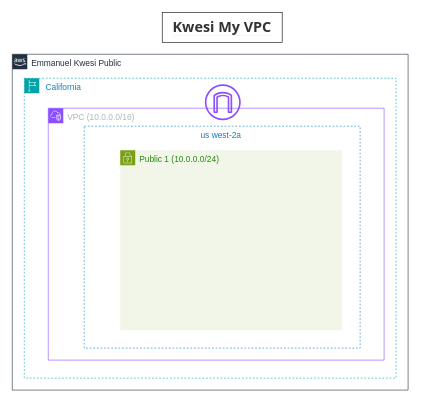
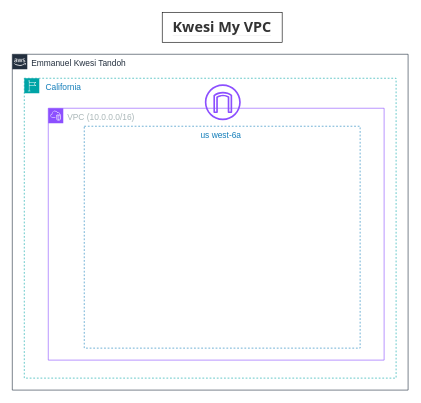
- <mxCell id="2" value="&lt;font style=&quot;font-size: 14px;&quot;&gt;Emmanuel Kwesi Public&lt;/font&gt;" style="points=[[0,0],[0.25,0],[0.5,0],[0.75,0],[1,0],[1,0.25],[1,0.5],[1,0.75],[1,1],[0.75,1],[0.5,1],[0.25,1],[0,1],[0,0.75],[0,0.5],[0,0.25]];outlineConnect=0;gradientColor=none;html=1;whiteSpace=wrap;fontSize=12;fontStyle=0;container=1;pointerEvents=0;collapsible=0;recursiveResize=0;shape=mxgraph.aws4.group;grIcon=mxgraph.aws4.group_aws_cloud_alt;strokeColor=#232F3E;fillColor=none;verticalAlign=top;align=left;spacingLeft=30;fontColor=#232F3E;dashed=0;" vertex="1" parent="1"><mxGeometry x="20" y="90" width="660" height="560" as="geometry" /></mxCell>
+ <mxCell id="2" value="&lt;font style=&quot;font-size: 14px;&quot;&gt;Emmanuel Kwesi Tandoh&lt;/font&gt;" style="points=[[0,0],[0.25,0],[0.5,0],[0.75,0],[1,0],[1,0.25],[1,0.5],[1,0.75],[1,1],[0.75,1],[0.5,1],[0.25,1],[0,1],[0,0.75],[0,0.5],[0,0.25]];outlineConnect=0;gradientColor=none;html=1;whiteSpace=wrap;fontSize=12;fontStyle=0;container=1;pointerEvents=0;collapsible=0;recursiveResize=0;shape=mxgraph.aws4.group;grIcon=mxgraph.aws4.group_aws_cloud_alt;strokeColor=#232F3E;fillColor=none;verticalAlign=top;align=left;spacingLeft=30;fontColor=#232F3E;dashed=0;" vertex="1" parent="1"><mxGeometry x="20" y="90" width="660" height="560" as="geometry" /></mxCell>
- <mxCell id="7" value="&lt;font style=&quot;font-size: 14px;&quot;&gt;us west-2a&amp;nbsp;&lt;/font&gt;" style="fillColor=none;strokeColor=#147EBA;dashed=1;verticalAlign=top;fontStyle=0;fontColor=#147EBA;whiteSpace=wrap;html=1;" vertex="1" parent="6"><mxGeometry x="60" y="30" width="460" height="370" as="geometry" /></mxCell>
+ <mxCell id="7" value="&lt;font style=&quot;font-size: 14px;&quot;&gt;us west-6a&amp;nbsp;&lt;/font&gt;" style="fillColor=none;strokeColor=#147EBA;dashed=1;verticalAlign=top;fontStyle=0;fontColor=#147EBA;whiteSpace=wrap;html=1;" vertex="1" parent="6"><mxGeometry x="60" y="30" width="460" height="370" as="geometry" /></mxCell>
- <mxCell id="8" value="&lt;font style=&quot;font-size: 14px;&quot;&gt;Public 1 (10.0.0.0/24)&lt;/font&gt;" style="points=[[0,0],[0.25,0],[0.5,0],[0.75,0],[1,0],[1,0.25],[1,0.5],[1,0.75],[1,1],[0.75,1],[0.5,1],[0.25,1],[0,1],[0,0.75],[0,0.5],[0,0.25]];outlineConnect=0;gradientColor=none;html=1;whiteSpace=wrap;fontSize=12;fontStyle=0;container=1;pointerEvents=0;collapsible=0;recursiveResize=0;shape=mxgraph.aws4.group;grIcon=mxgraph.aws4.group_security_group;grStroke=0;strokeColor=#7AA116;fillColor=#F2F6E8;verticalAlign=top;align=left;spacingLeft=30;fontColor=#248814;dashed=0;" vertex="1" parent="6"><mxGeometry x="120" y="70" width="370" height="300" as="geometry" /></mxCell>
